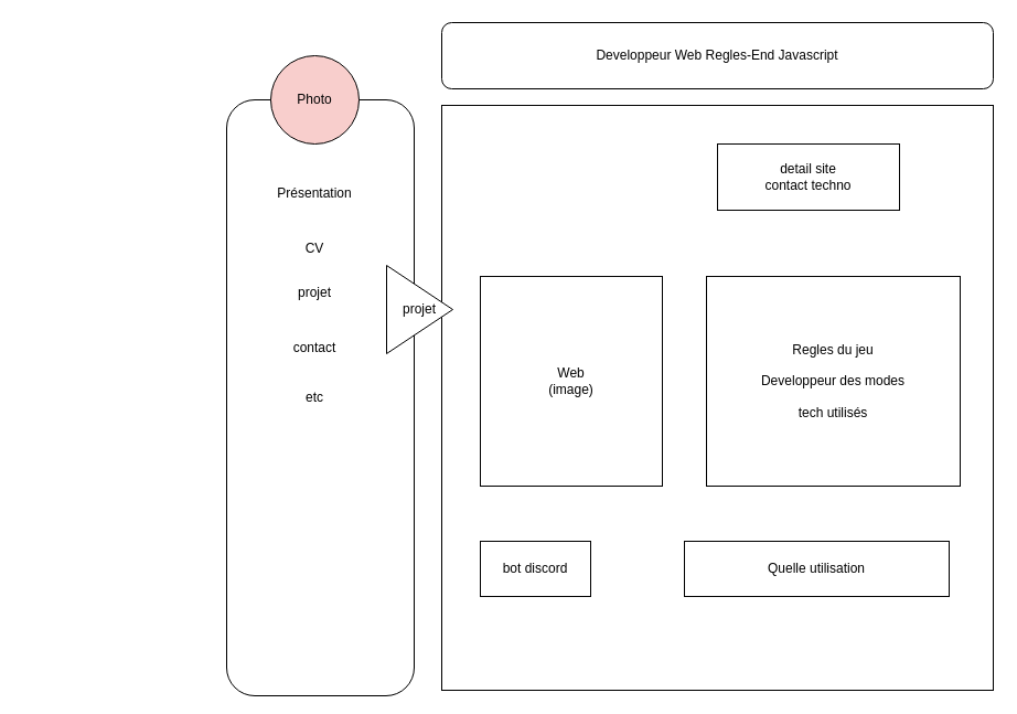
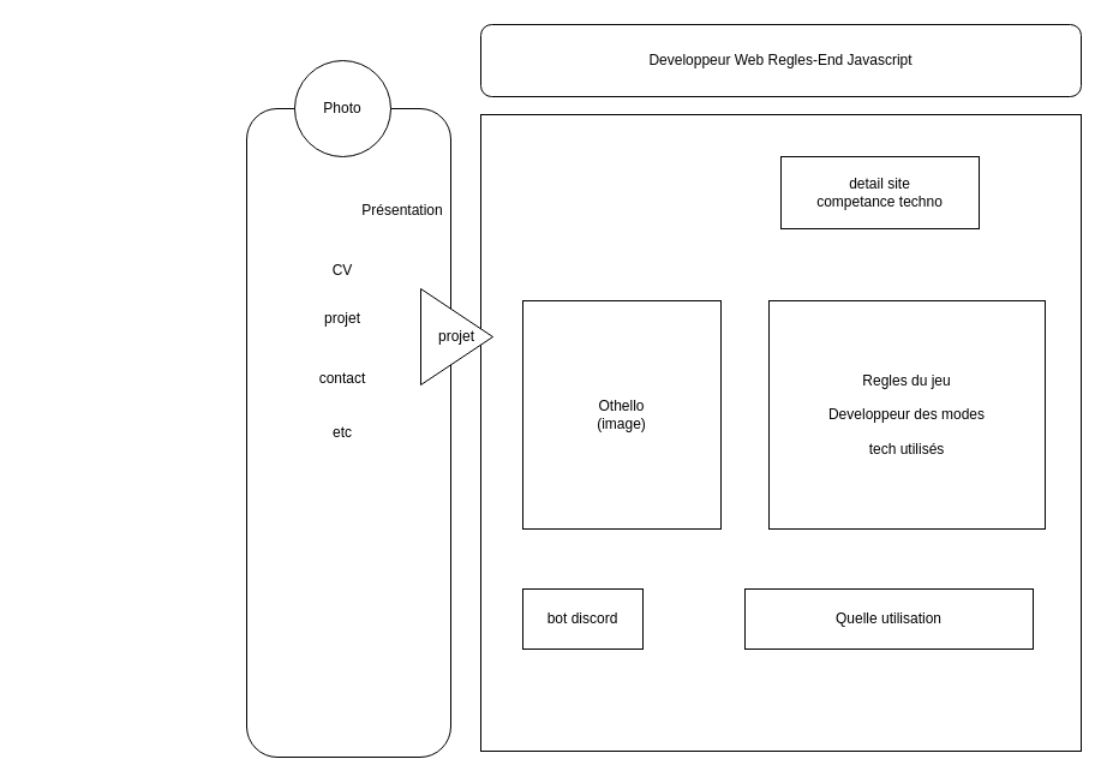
- <mxCell id="4" value="Photo" style="ellipse;whiteSpace=wrap;html=1;aspect=fixed;fillColor=#f8cecc;" vertex="1" parent="1"><mxGeometry x="245" y="50" width="80" height="80" as="geometry" /></mxCell>
+ <mxCell id="4" value="Photo" style="ellipse;whiteSpace=wrap;html=1;aspect=fixed;" vertex="1" parent="1"><mxGeometry x="245" y="50" width="80" height="80" as="geometry" /></mxCell>
- <mxCell id="11" value="detail site&lt;br&gt;contact techno" style="rounded=0;whiteSpace=wrap;html=1;" vertex="1" parent="1"><mxGeometry x="650" y="130" width="165" height="60" as="geometry" /></mxCell>
+ <mxCell id="11" value="detail site&lt;br&gt;competance techno" style="rounded=0;whiteSpace=wrap;html=1;" vertex="1" parent="1"><mxGeometry x="650" y="130" width="165" height="60" as="geometry" /></mxCell>
- <mxCell id="5" value="Présentation" style="text;html=1;strokeColor=none;fillColor=none;align=center;verticalAlign=middle;whiteSpace=wrap;rounded=0;" vertex="1" parent="1"><mxGeometry x="255" y="160" width="60" height="30" as="geometry" /></mxCell>
+ <mxCell id="5" value="Présentation" style="text;html=1;strokeColor=none;fillColor=none;align=center;verticalAlign=middle;whiteSpace=wrap;rounded=0;" vertex="1" parent="1"><mxGeometry x="305" y="160" width="60" height="30" as="geometry" /></mxCell>
- <mxCell id="12" value="Web&lt;br&gt;(image)" style="rounded=0;whiteSpace=wrap;html=1;" vertex="1" parent="1"><mxGeometry x="435" y="250" width="165" height="190" as="geometry" /></mxCell>
+ <mxCell id="12" value="Othello&lt;br&gt;(image)" style="rounded=0;whiteSpace=wrap;html=1;" vertex="1" parent="1"><mxGeometry x="435" y="250" width="165" height="190" as="geometry" /></mxCell>
